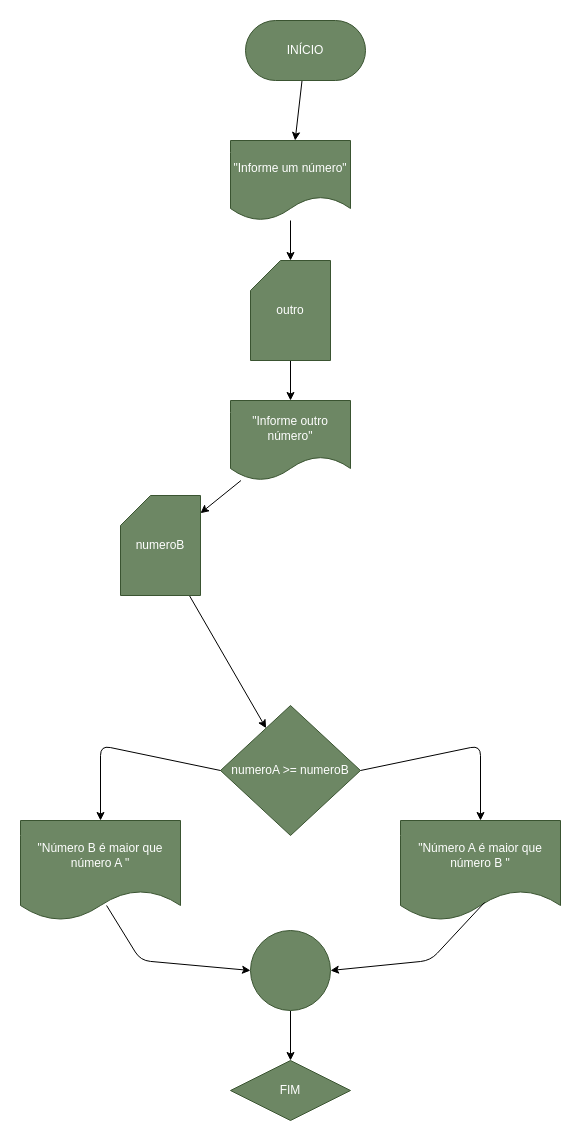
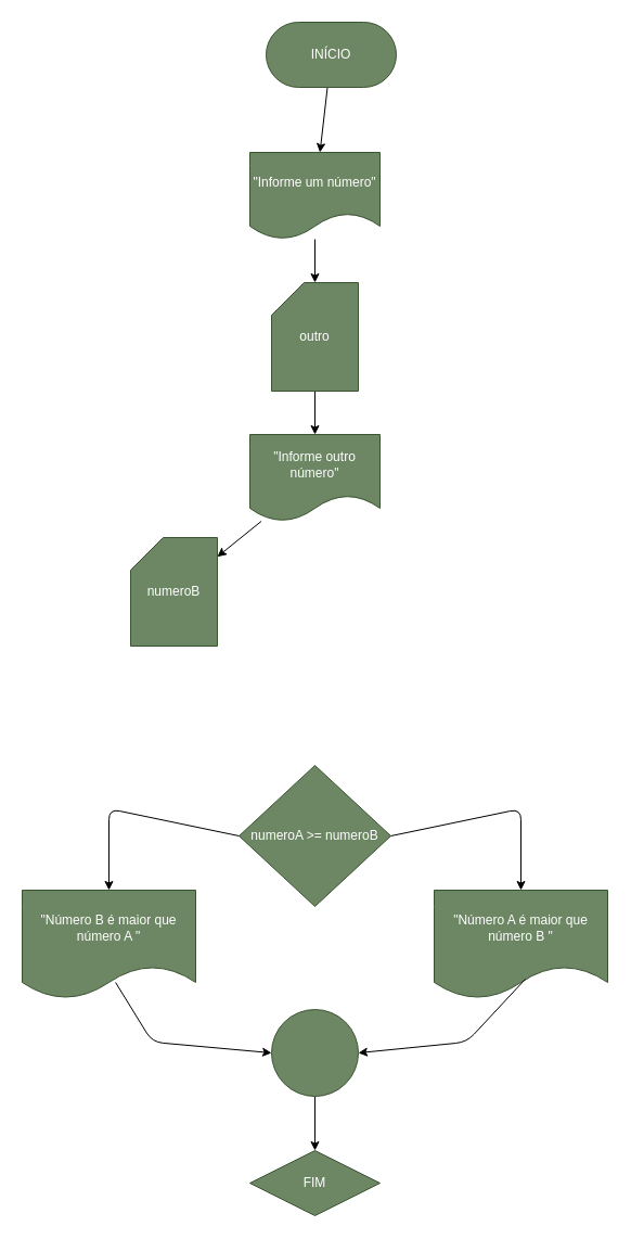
- <mxCell id="13" value="" style="edgeStyle=none;html=1;" edge="1" parent="1" source="14" target="15"><mxGeometry relative="1" as="geometry" /></mxCell>
